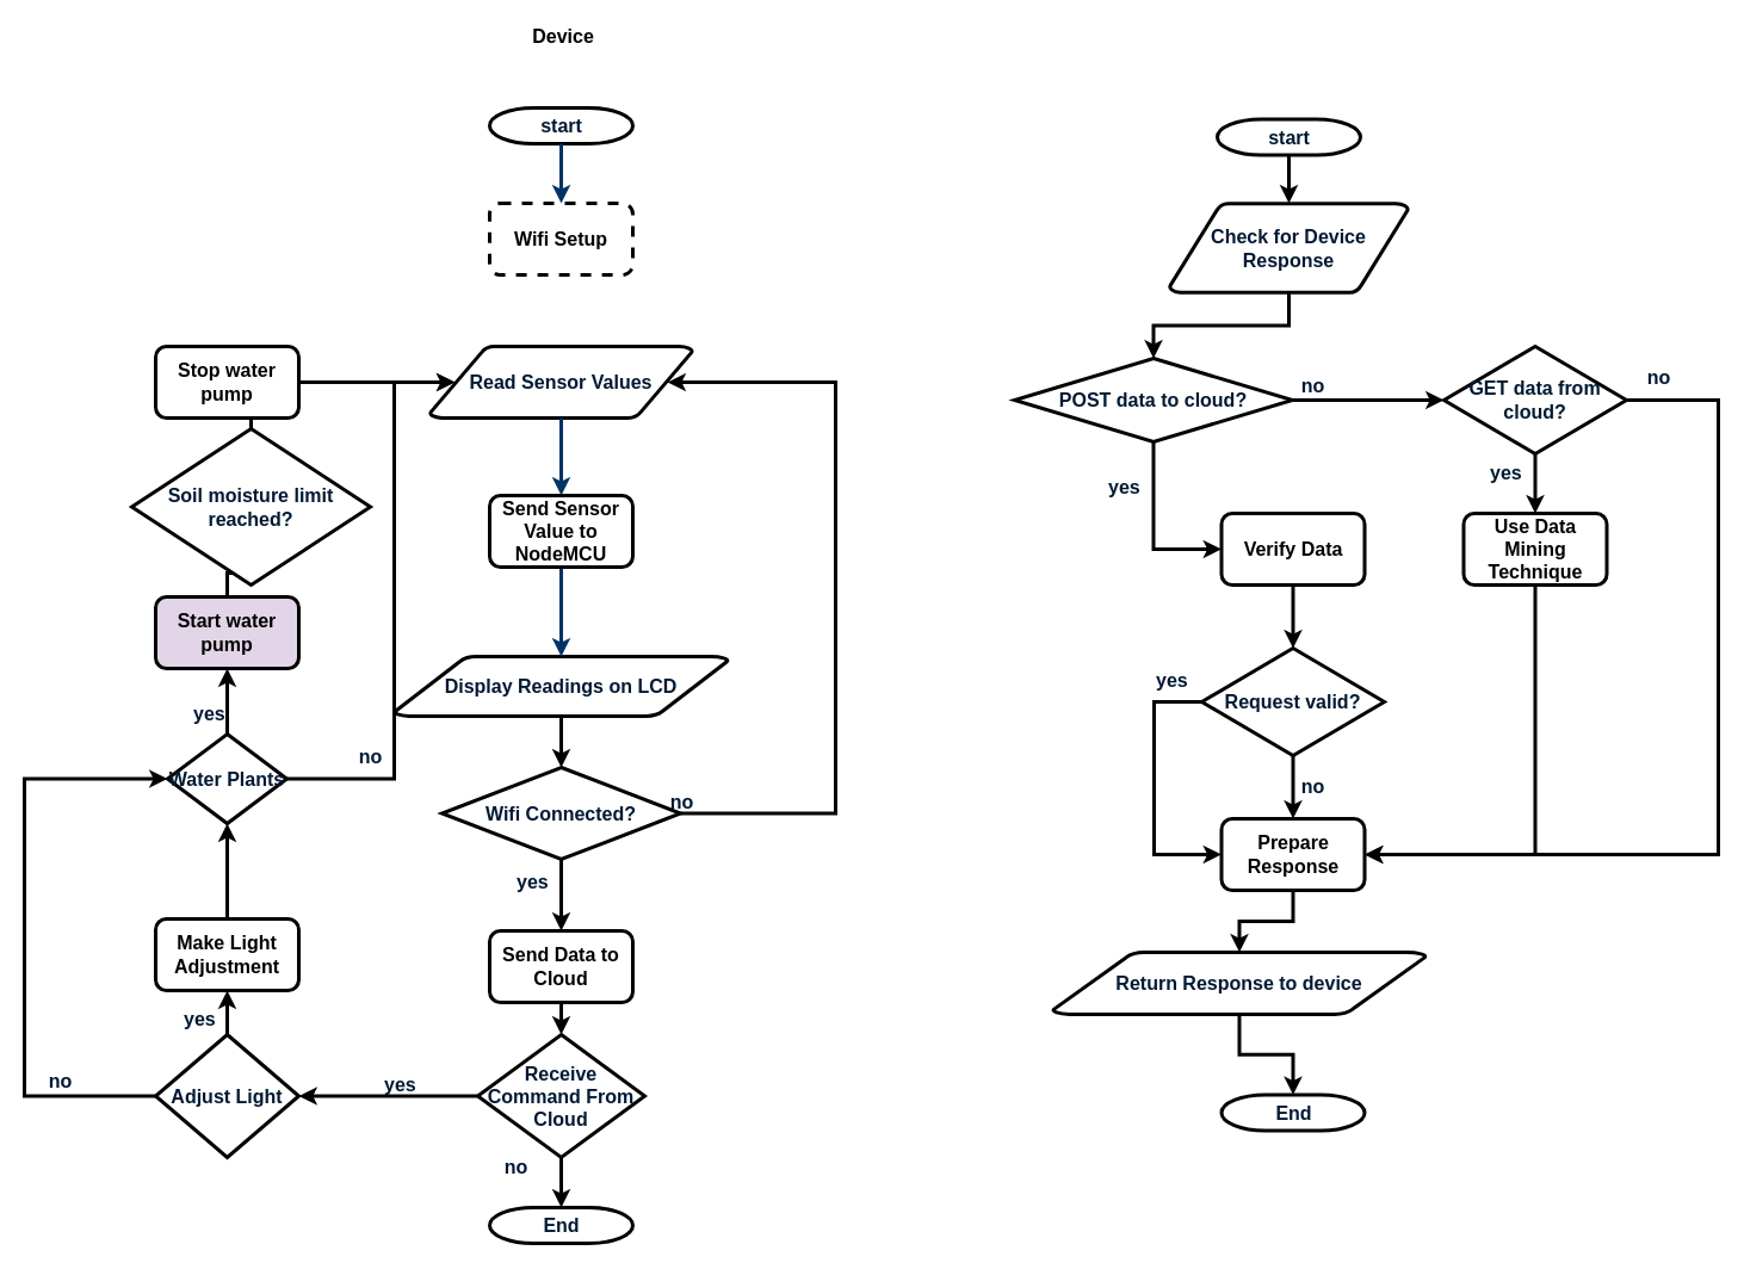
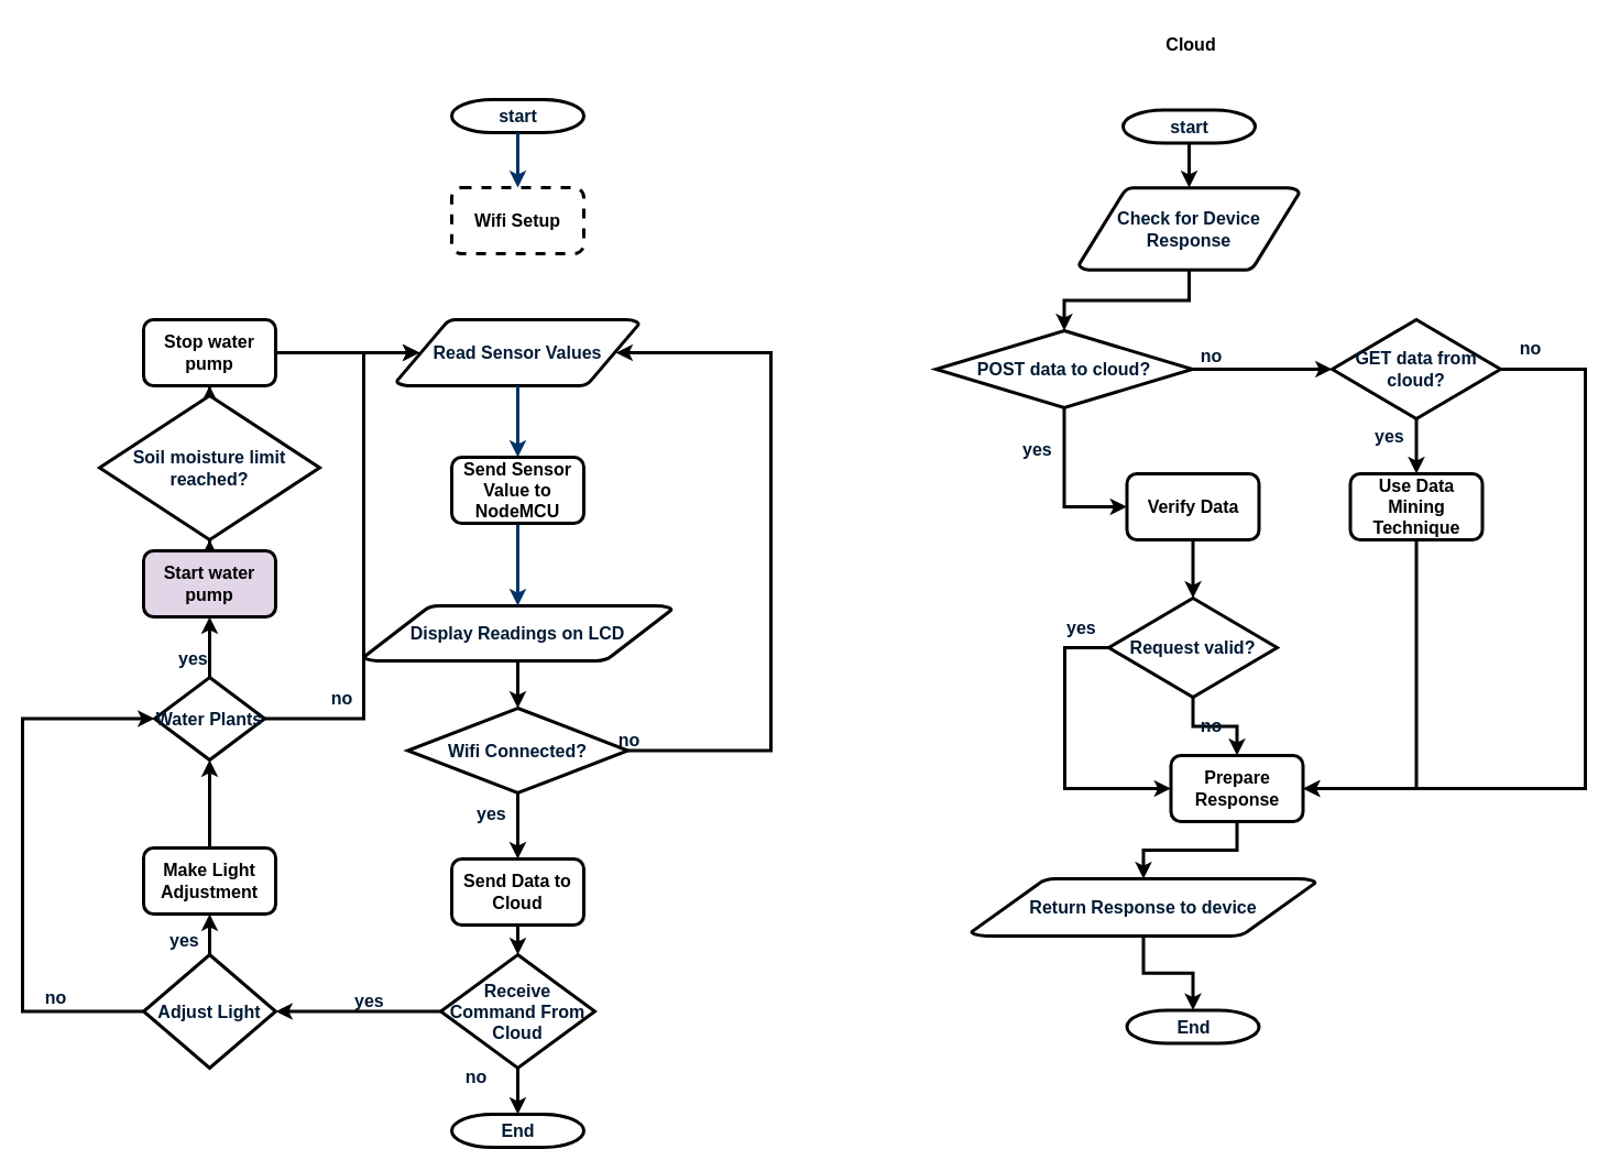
- <mxCell id="24" value="Device" style="text;html=1;strokeColor=none;fillColor=none;align=center;verticalAlign=middle;whiteSpace=wrap;rounded=0;fontStyle=1;fontSize=16;strokeWidth=3;" vertex="1" parent="1"><mxGeometry x="451.5" y="20" width="40" height="20" as="geometry" /></mxCell>
+ <mxCell id="32" value="Cloud" style="text;html=1;strokeColor=none;fillColor=none;align=center;verticalAlign=middle;whiteSpace=wrap;rounded=0;fontStyle=1;fontSize=16;strokeWidth=3;" vertex="1" parent="1"><mxGeometry x="1061.5" y="29.5" width="40" height="20" as="geometry" /></mxCell>
- <mxCell id="44" value="Soil moisture limit reached?" style="shape=mxgraph.flowchart.decision;fillColor=#FFFFFF;strokeColor=#000000;strokeWidth=3;gradientColor=none;gradientDirection=north;fontColor=#001933;fontStyle=1;html=1;whiteSpace=wrap;fontSize=16;direction=south;" vertex="1" parent="1"><mxGeometry x="110" y="359" width="200" height="131" as="geometry" /></mxCell>
+ <mxCell id="44" value="Soil moisture limit reached?" style="shape=mxgraph.flowchart.decision;fillColor=#FFFFFF;strokeColor=#000000;strokeWidth=3;gradientColor=none;gradientDirection=north;fontColor=#001933;fontStyle=1;html=1;whiteSpace=wrap;fontSize=16;direction=south;" vertex="1" parent="1"><mxGeometry x="90" y="359" width="200" height="131" as="geometry" /></mxCell>
- <mxCell id="63" value="Prepare Response" style="rounded=1;whiteSpace=wrap;html=1;strokeWidth=3;fontSize=16;fontStyle=1" vertex="1" parent="1"><mxGeometry x="1023.5" y="686" width="120" height="60" as="geometry" /></mxCell>
+ <mxCell id="63" value="Prepare Response" style="rounded=1;whiteSpace=wrap;html=1;strokeWidth=3;fontSize=16;fontStyle=1" vertex="1" parent="1"><mxGeometry x="1063.5" y="686" width="120" height="60" as="geometry" /></mxCell>
